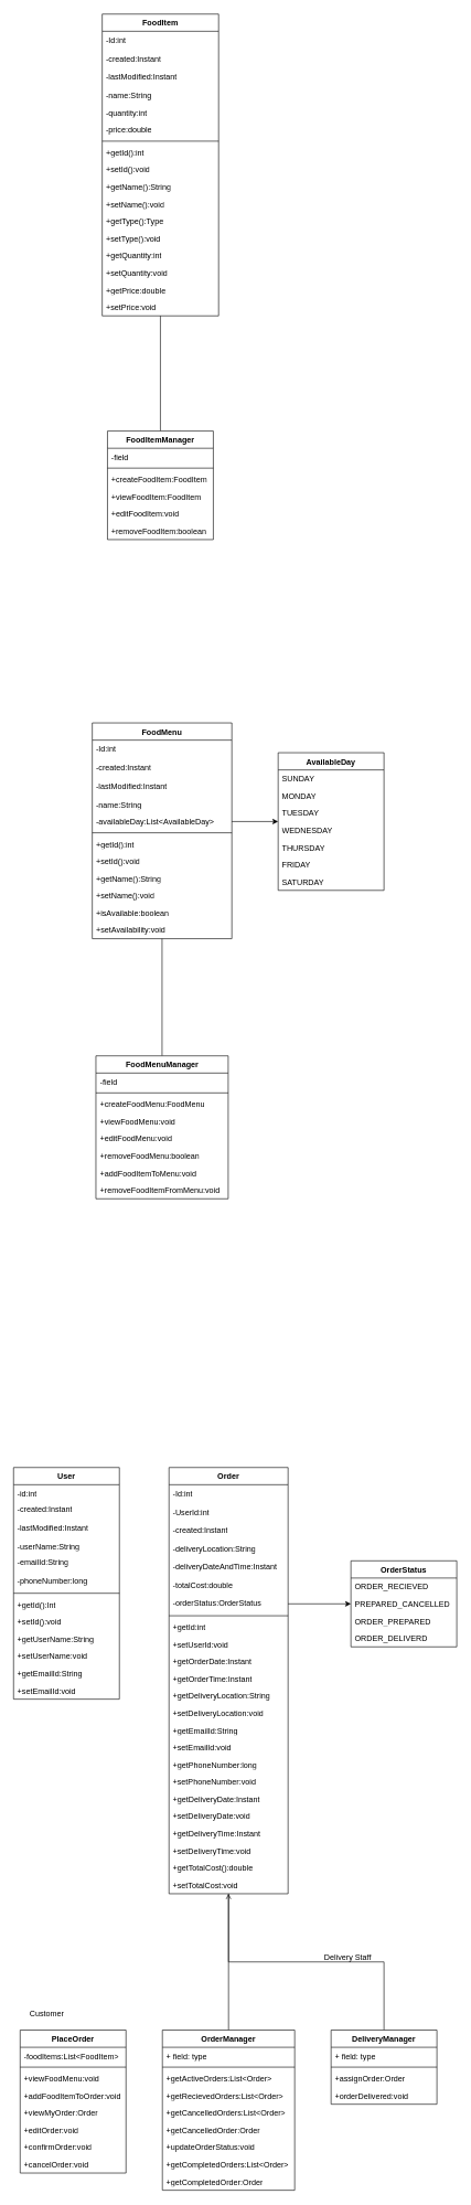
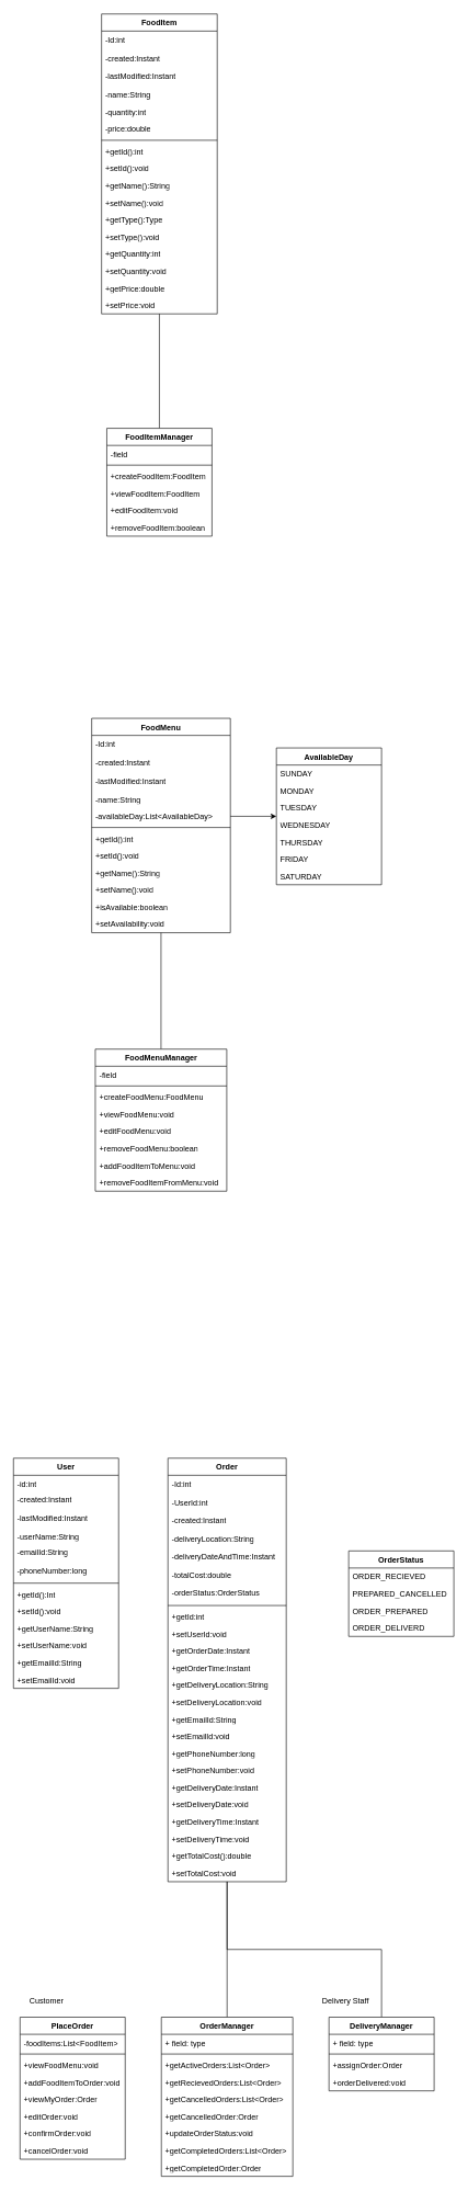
- <mxCell id="118" style="edgeStyle=orthogonalEdgeStyle;rounded=0;orthogonalLoop=1;jettySize=auto;html=1;exitX=1;exitY=0.5;exitDx=0;exitDy=0;entryX=0;entryY=0.5;entryDx=0;entryDy=0;" parent="1" source="69" target="87" edge="1"><mxGeometry relative="1" as="geometry" /></mxCell>
- <mxCell id="108" value="Delivery Staff" style="text;html=1;align=center;verticalAlign=middle;resizable=0;points=[];autosize=1;strokeColor=none;fillColor=none;" parent="1" vertex="1"><mxGeometry x="480" y="2941" width="90" height="30" as="geometry" /></mxCell>
+ <mxCell id="108" value="Delivery Staff" style="text;html=1;align=center;verticalAlign=middle;resizable=0;points=[];autosize=1;strokeColor=none;fillColor=none;" parent="1" vertex="1"><mxGeometry x="480" y="3026" width="90" height="30" as="geometry" /></mxCell>
- <mxCell id="102" style="edgeStyle=orthogonalEdgeStyle;rounded=0;orthogonalLoop=1;jettySize=auto;html=1;exitX=0.5;exitY=0;exitDx=0;exitDy=0;entryX=0.5;entryY=1;entryDx=0;entryDy=0;endArrow=open;endFill=0;" parent="1" source="103" target="62" edge="1"><mxGeometry relative="1" as="geometry" /></mxCell>
+ <mxCell id="102" style="edgeStyle=orthogonalEdgeStyle;rounded=0;orthogonalLoop=1;jettySize=auto;html=1;exitX=0.5;exitY=0;exitDx=0;exitDy=0;entryX=0.5;entryY=1;entryDx=0;entryDy=0;endArrow=none;endFill=0;" parent="1" source="103" target="62" edge="1"><mxGeometry relative="1" as="geometry" /></mxCell>
